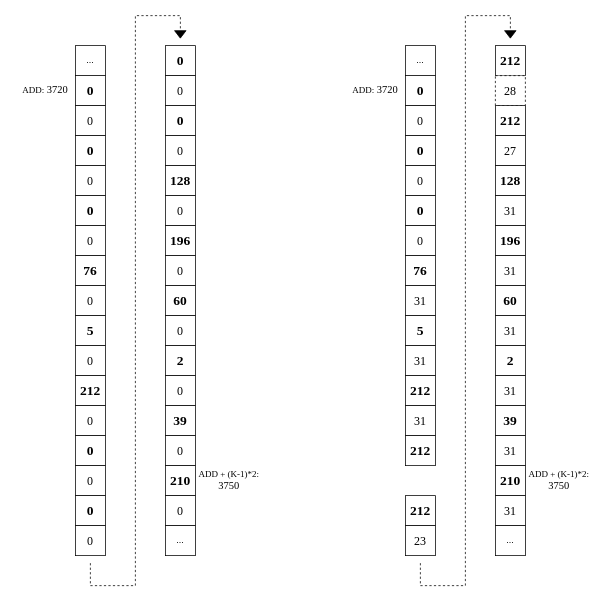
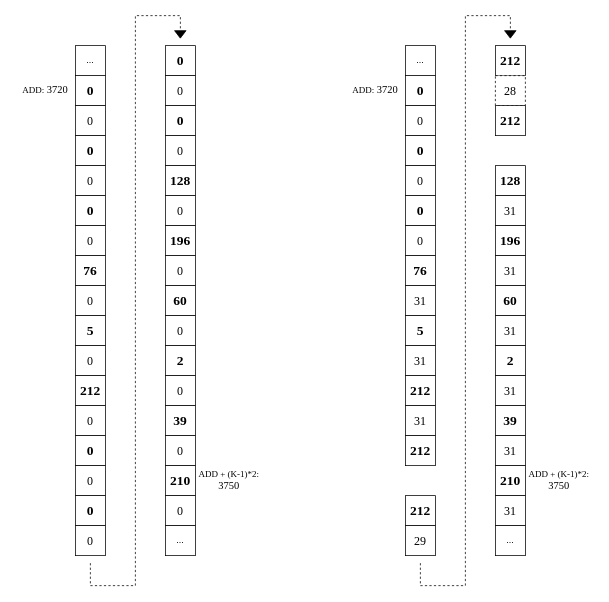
- <mxCell id="57" value="&lt;font style=&quot;font-size: 16px;&quot; face=&quot;Times New Roman&quot;&gt;27&lt;/font&gt;" style="whiteSpace=wrap;html=1;aspect=fixed;" vertex="1" parent="1"><mxGeometry x="660" y="180" width="40" height="40" as="geometry" /></mxCell>
- <mxCell id="53" value="&lt;font style=&quot;font-size: 16px;&quot; face=&quot;Times New Roman&quot;&gt;23&lt;/font&gt;" style="whiteSpace=wrap;html=1;aspect=fixed;" vertex="1" parent="1"><mxGeometry x="540" y="700" width="40" height="40" as="geometry" /></mxCell>
+ <mxCell id="53" value="&lt;font style=&quot;font-size: 16px;&quot; face=&quot;Times New Roman&quot;&gt;29&lt;/font&gt;" style="whiteSpace=wrap;html=1;aspect=fixed;" vertex="1" parent="1"><mxGeometry x="540" y="700" width="40" height="40" as="geometry" /></mxCell>
